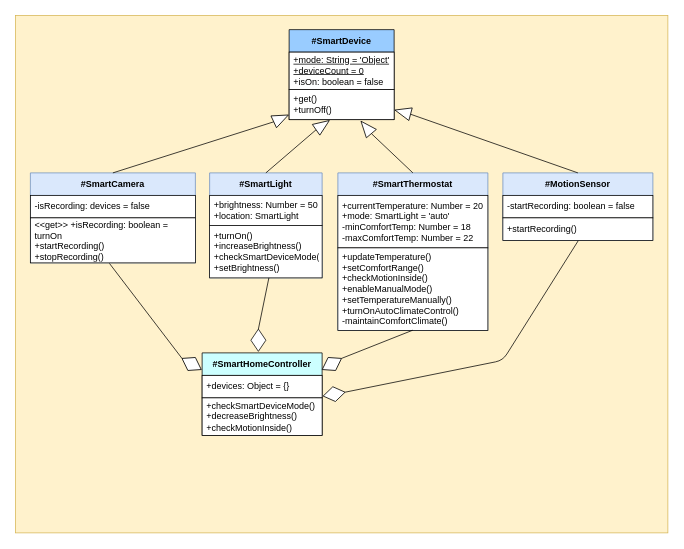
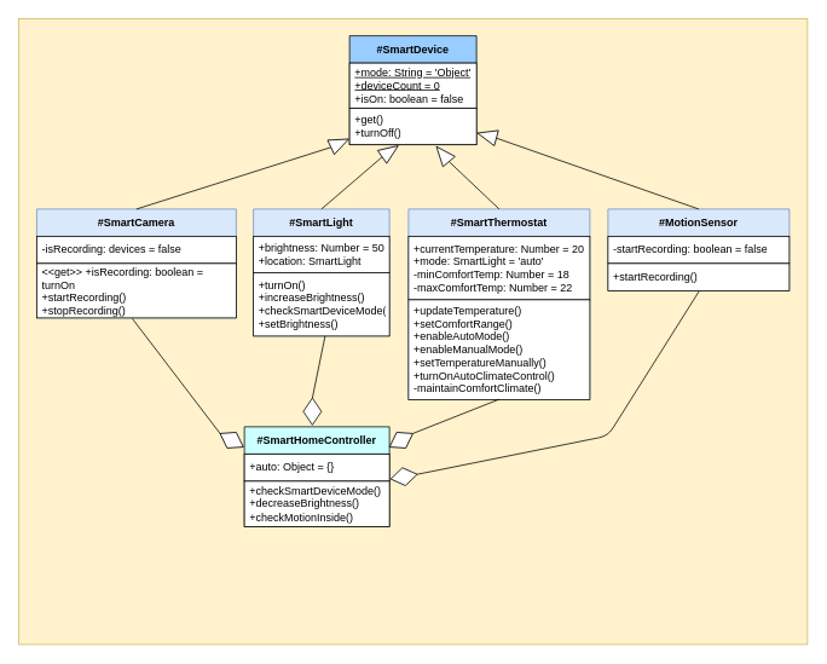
- <mxCell id="14" value="+updateTemperature()&lt;div&gt;&lt;font color=&quot;#000000&quot;&gt;+setComfortRange()&lt;/font&gt;&lt;/div&gt;&lt;div&gt;&lt;font color=&quot;#000000&quot;&gt;+checkMotionInside()&lt;/font&gt;&lt;/div&gt;&lt;div&gt;&lt;font color=&quot;#000000&quot;&gt;+enableManualMode()&lt;/font&gt;&lt;/div&gt;&lt;div&gt;&lt;font color=&quot;#000000&quot;&gt;+setTemperatureManually()&lt;br&gt;&lt;/font&gt;&lt;div&gt;&lt;font style=&quot;color: rgb(0, 0, 0);&quot;&gt;+turnOnAutoClimateControl()&lt;/font&gt;&lt;/div&gt;&lt;/div&gt;&lt;div&gt;&lt;font style=&quot;color: rgb(0, 0, 0);&quot;&gt;-maintainComfortClimate()&lt;/font&gt;&lt;/div&gt;" style="text;strokeColor=default;fillColor=#FFFFFF;align=left;verticalAlign=middle;spacingLeft=4;spacingRight=4;overflow=hidden;points=[[0,0.5],[1,0.5]];portConstraint=eastwest;rotatable=0;whiteSpace=wrap;html=1;" vertex="1" parent="12"><mxGeometry y="100" width="200" height="110" as="geometry" /></mxCell>
+ <mxCell id="14" value="+updateTemperature()&lt;div&gt;&lt;font color=&quot;#000000&quot;&gt;+setComfortRange()&lt;/font&gt;&lt;/div&gt;&lt;div&gt;&lt;font color=&quot;#000000&quot;&gt;+enableAutoMode()&lt;/font&gt;&lt;/div&gt;&lt;div&gt;&lt;font color=&quot;#000000&quot;&gt;+enableManualMode()&lt;/font&gt;&lt;/div&gt;&lt;div&gt;&lt;font color=&quot;#000000&quot;&gt;+setTemperatureManually()&lt;br&gt;&lt;/font&gt;&lt;div&gt;&lt;font style=&quot;color: rgb(0, 0, 0);&quot;&gt;+turnOnAutoClimateControl()&lt;/font&gt;&lt;/div&gt;&lt;/div&gt;&lt;div&gt;&lt;font style=&quot;color: rgb(0, 0, 0);&quot;&gt;-maintainComfortClimate()&lt;/font&gt;&lt;/div&gt;" style="text;strokeColor=default;fillColor=#FFFFFF;align=left;verticalAlign=middle;spacingLeft=4;spacingRight=4;overflow=hidden;points=[[0,0.5],[1,0.5]];portConstraint=eastwest;rotatable=0;whiteSpace=wrap;html=1;" vertex="1" parent="12"><mxGeometry y="100" width="200" height="110" as="geometry" /></mxCell>
- <mxCell id="16" value="+devices: Object = {}" style="text;align=left;verticalAlign=middle;spacingLeft=4;spacingRight=4;overflow=hidden;points=[[0,0.5],[1,0.5]];portConstraint=eastwest;rotatable=0;whiteSpace=wrap;html=1;strokeColor=default;fillColor=#FFFFFF;" vertex="1" parent="15"><mxGeometry y="30" width="160" height="30" as="geometry" /></mxCell>
+ <mxCell id="16" value="+auto: Object = {}" style="text;align=left;verticalAlign=middle;spacingLeft=4;spacingRight=4;overflow=hidden;points=[[0,0.5],[1,0.5]];portConstraint=eastwest;rotatable=0;whiteSpace=wrap;html=1;strokeColor=default;fillColor=#FFFFFF;" vertex="1" parent="15"><mxGeometry y="30" width="160" height="30" as="geometry" /></mxCell>
